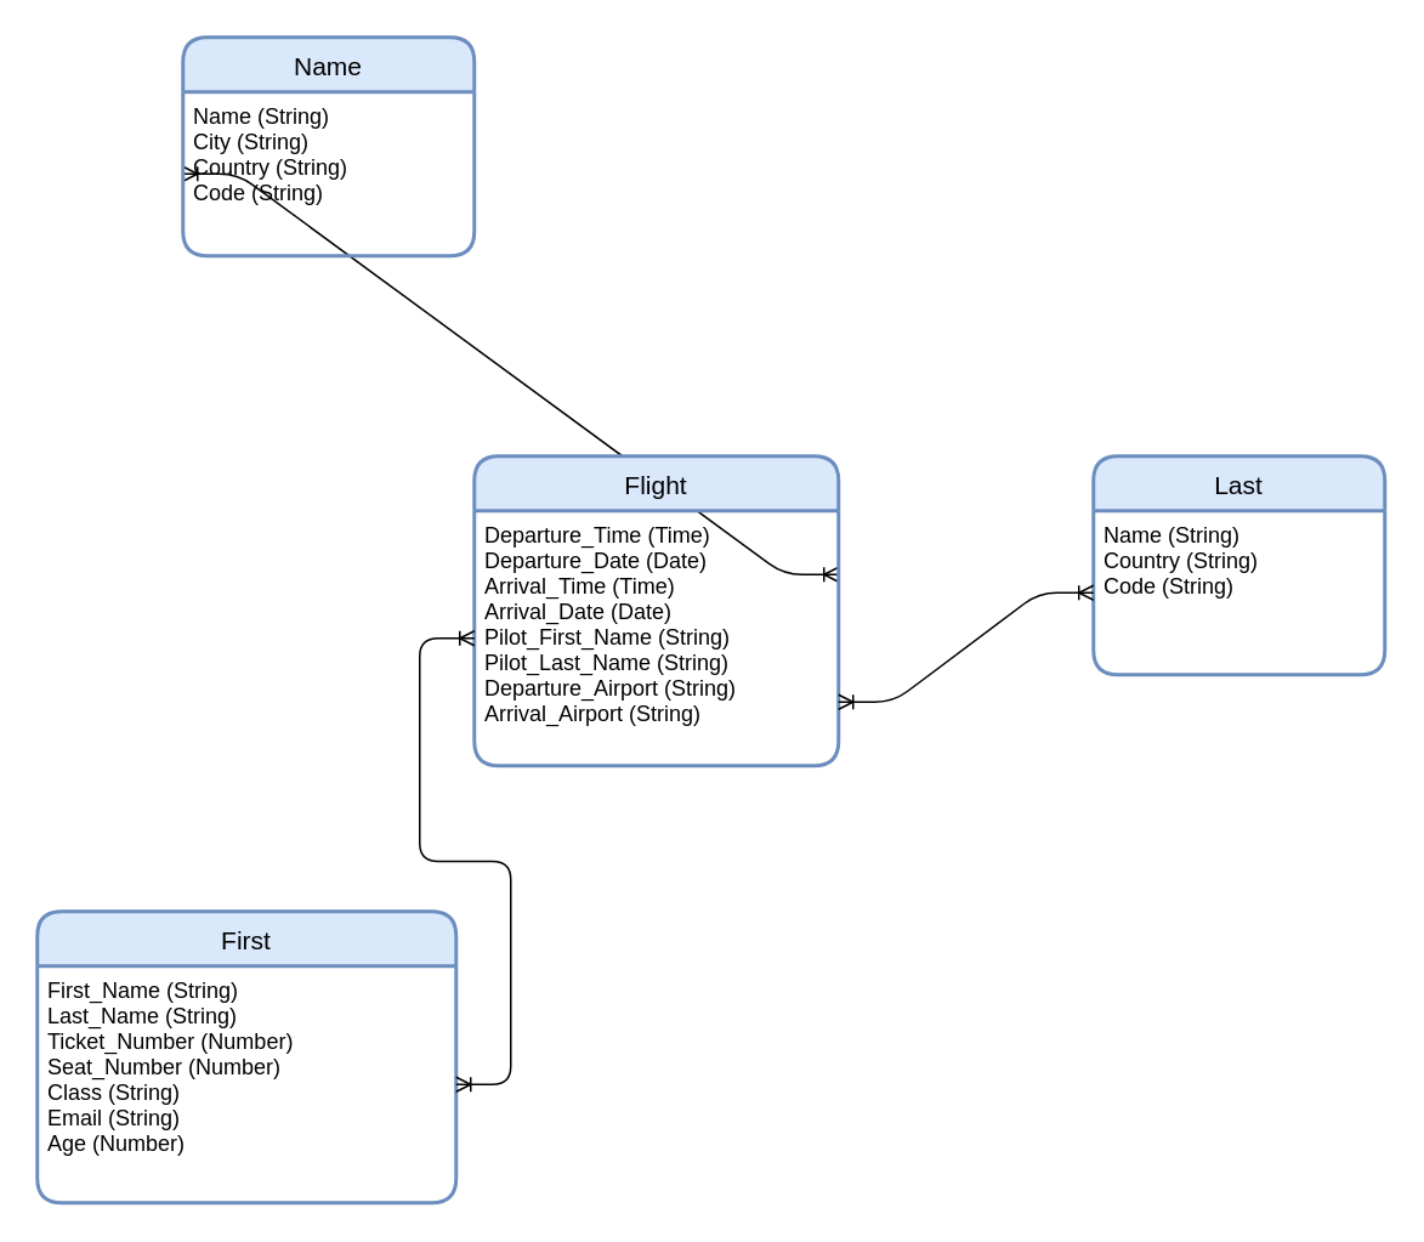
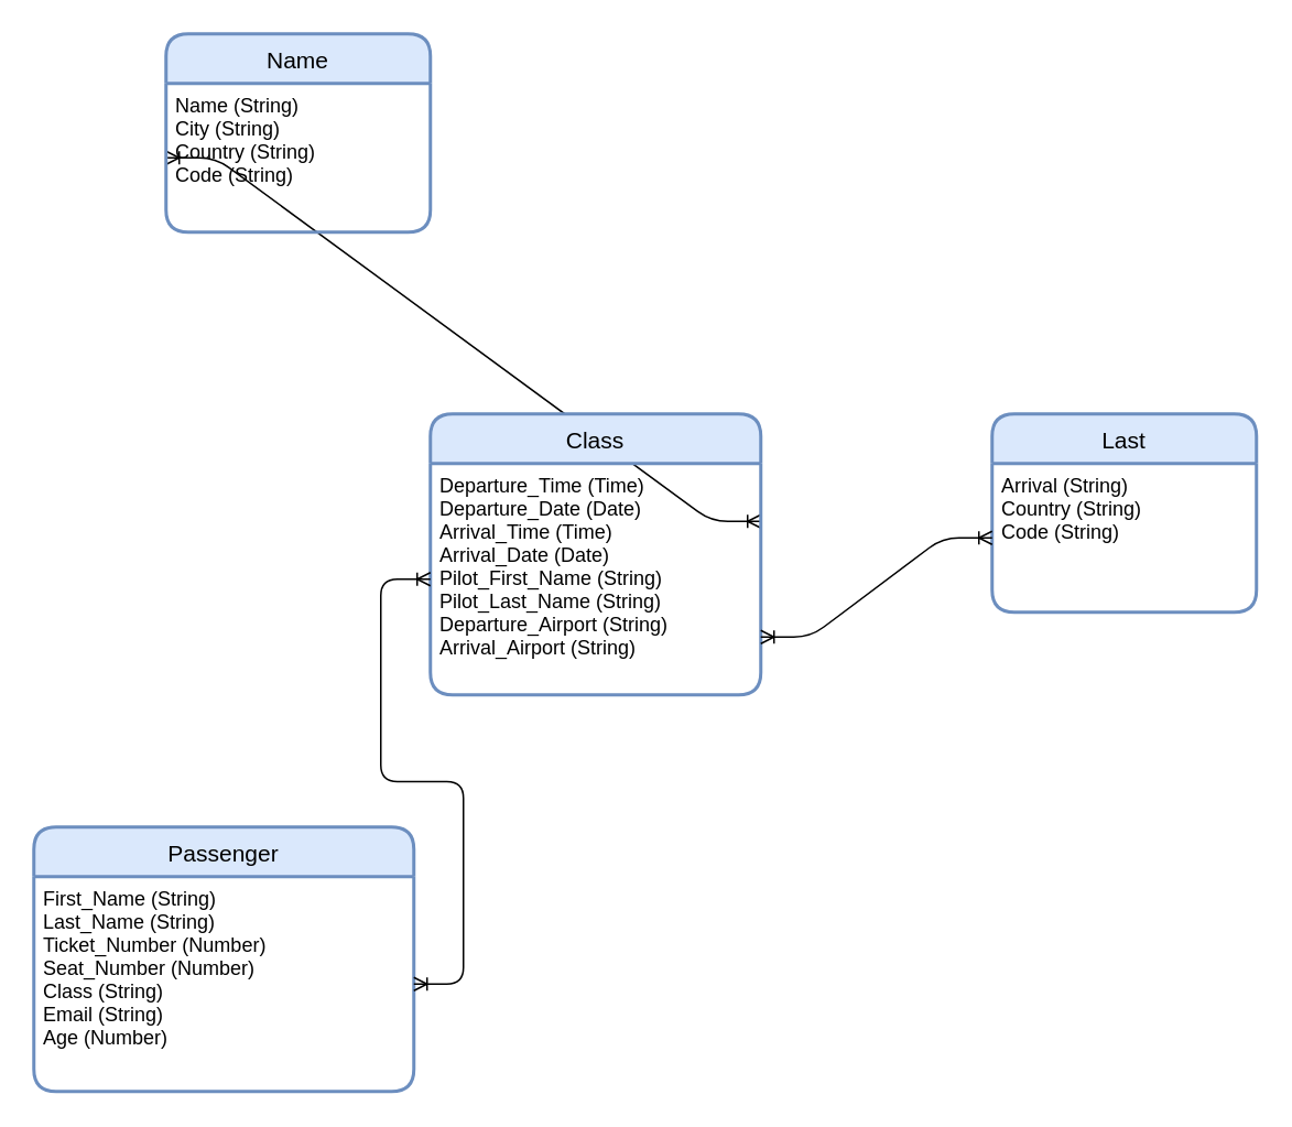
- <mxCell id="3" value="Flight" style="swimlane;childLayout=stackLayout;horizontal=1;startSize=30;horizontalStack=0;rounded=1;fontSize=14;fontStyle=0;strokeWidth=2;resizeParent=0;resizeLast=1;shadow=0;dashed=0;align=center;fillColor=#dae8fc;strokeColor=#6c8ebf;" parent="1" vertex="1"><mxGeometry x="260" y="250" width="200" height="170" as="geometry" /></mxCell>
+ <mxCell id="3" value="Class" style="swimlane;childLayout=stackLayout;horizontal=1;startSize=30;horizontalStack=0;rounded=1;fontSize=14;fontStyle=0;strokeWidth=2;resizeParent=0;resizeLast=1;shadow=0;dashed=0;align=center;fillColor=#dae8fc;strokeColor=#6c8ebf;" parent="1" vertex="1"><mxGeometry x="260" y="250" width="200" height="170" as="geometry" /></mxCell>
- <mxCell id="11" value="Name (String)&#10;Country (String)&#10;Code (String)" style="align=left;strokeColor=none;fillColor=none;spacingLeft=4;fontSize=12;verticalAlign=top;resizable=0;rotatable=0;part=1;" parent="10" vertex="1"><mxGeometry y="30" width="160" height="90" as="geometry" /></mxCell>
+ <mxCell id="11" value="Arrival (String)&#10;Country (String)&#10;Code (String)" style="align=left;strokeColor=none;fillColor=none;spacingLeft=4;fontSize=12;verticalAlign=top;resizable=0;rotatable=0;part=1;" parent="10" vertex="1"><mxGeometry y="30" width="160" height="90" as="geometry" /></mxCell>
- <mxCell id="5" value="First" style="swimlane;childLayout=stackLayout;horizontal=1;startSize=30;horizontalStack=0;rounded=1;fontSize=14;fontStyle=0;strokeWidth=2;resizeParent=0;resizeLast=1;shadow=0;dashed=0;align=center;fillColor=#dae8fc;strokeColor=#6c8ebf;" parent="1" vertex="1"><mxGeometry x="20" y="500" width="230" height="160" as="geometry" /></mxCell>
+ <mxCell id="5" value="Passenger" style="swimlane;childLayout=stackLayout;horizontal=1;startSize=30;horizontalStack=0;rounded=1;fontSize=14;fontStyle=0;strokeWidth=2;resizeParent=0;resizeLast=1;shadow=0;dashed=0;align=center;fillColor=#dae8fc;strokeColor=#6c8ebf;" parent="1" vertex="1"><mxGeometry x="20" y="500" width="230" height="160" as="geometry" /></mxCell>
